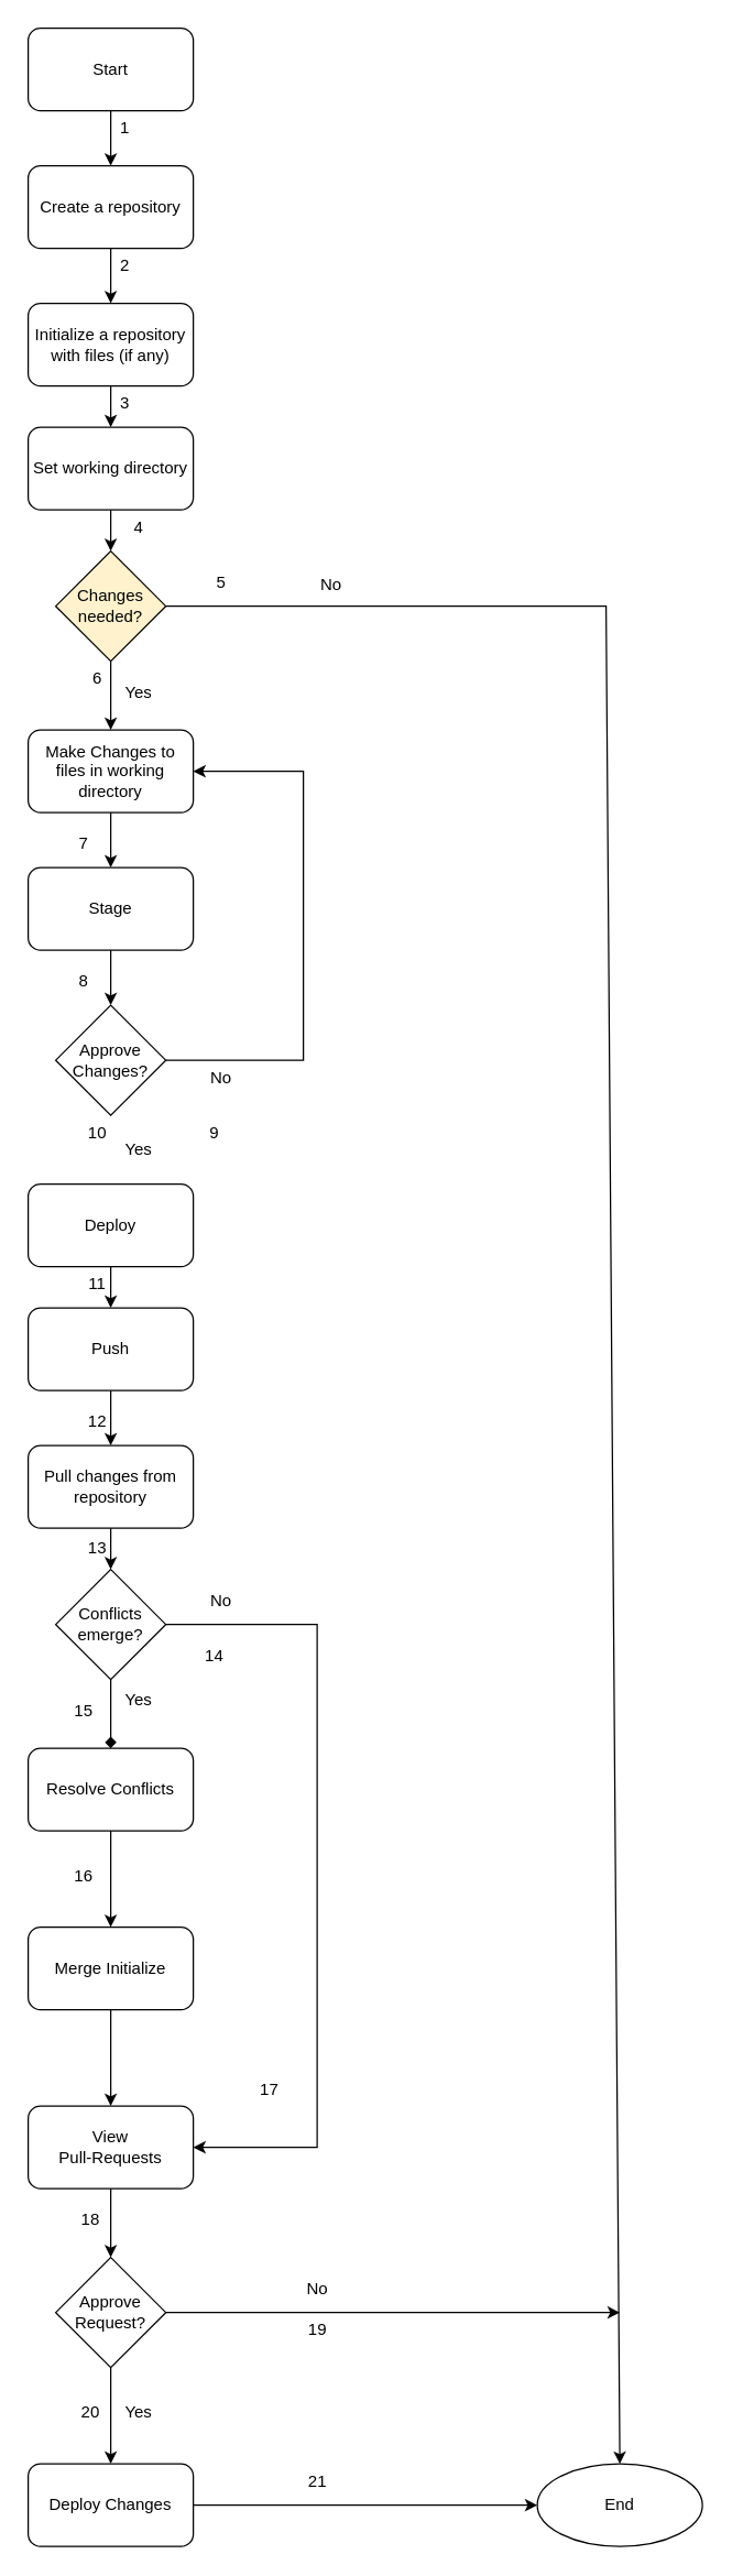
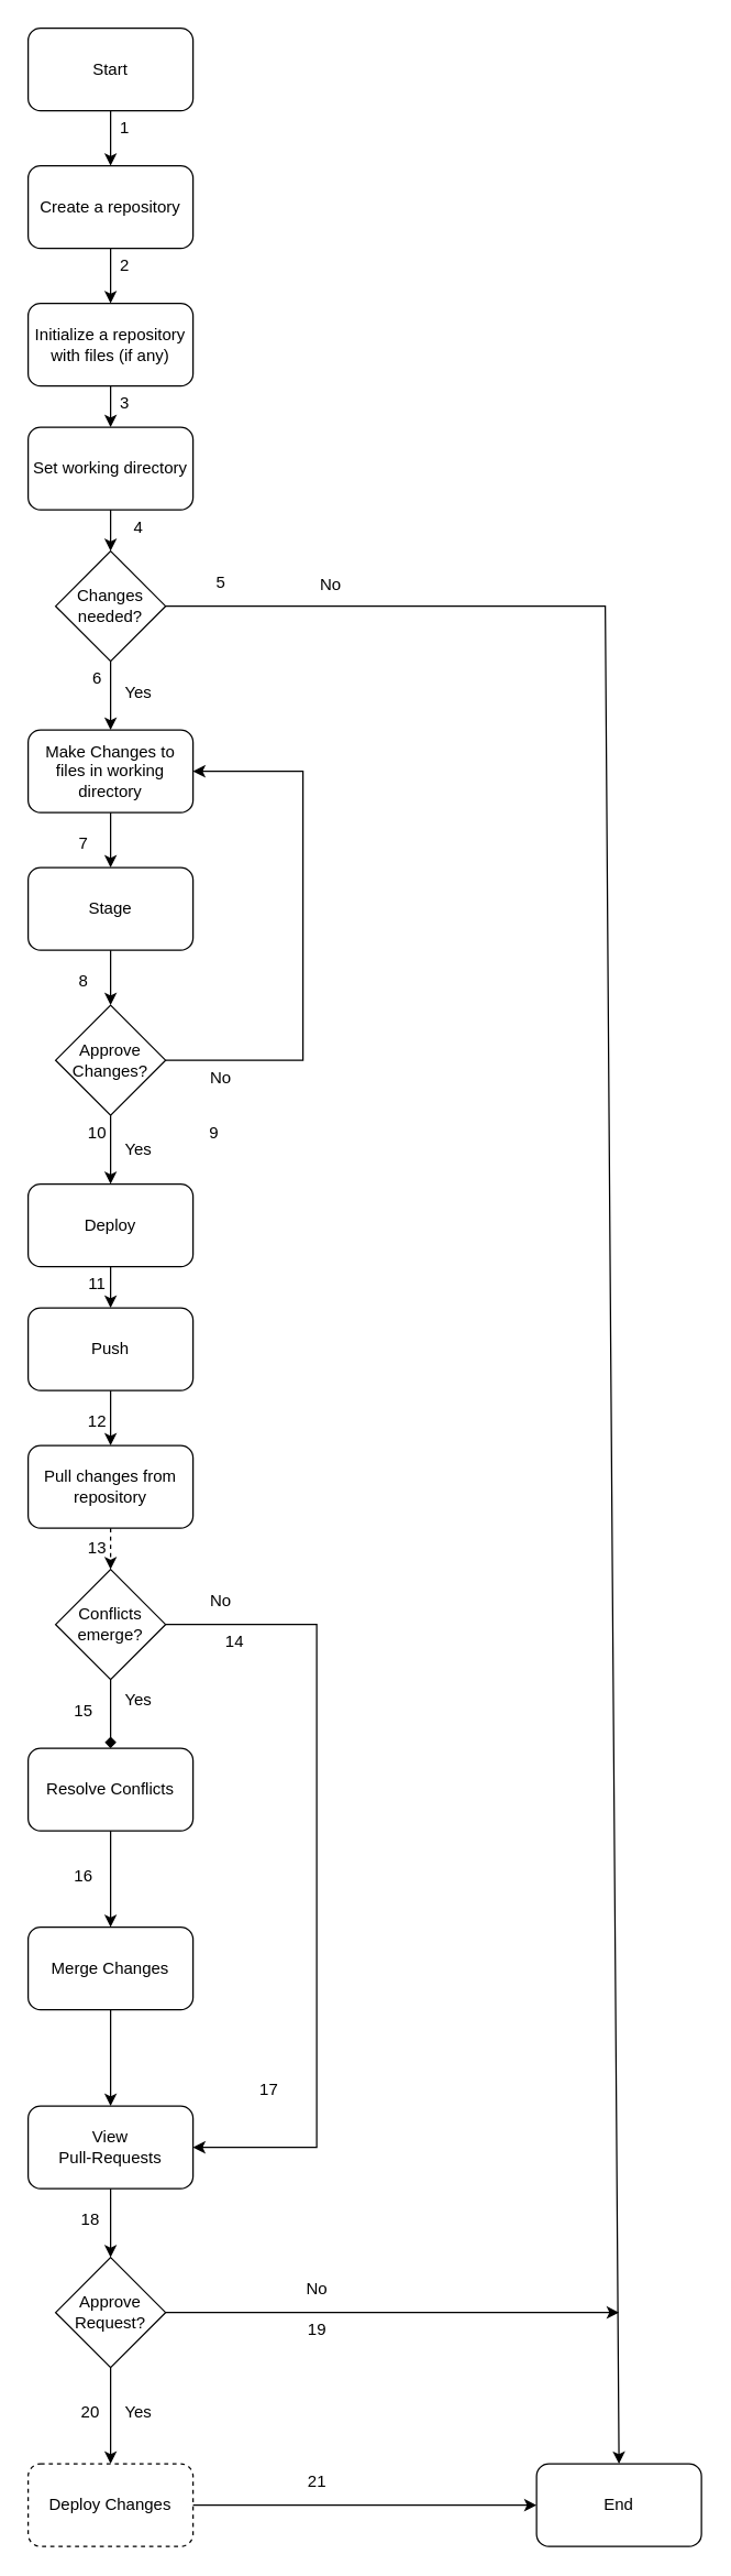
- <mxCell id="10" value="Changes needed?" style="rhombus;whiteSpace=wrap;html=1;fillColor=#fff2cc;" vertex="1" parent="1"><mxGeometry x="40" y="400" width="80" height="80" as="geometry" /></mxCell>
+ <mxCell id="10" value="Changes needed?" style="rhombus;whiteSpace=wrap;html=1;" vertex="1" parent="1"><mxGeometry x="40" y="400" width="80" height="80" as="geometry" /></mxCell>
+ <mxCell id="28" value="" style="endArrow=classic;html=1;rounded=0;exitX=0.5;exitY=1;exitDx=0;exitDy=0;entryX=0.5;entryY=0;entryDx=0;entryDy=0;" edge="1" parent="1" source="20" target="8"><mxGeometry width="50" height="50" relative="1" as="geometry"><mxPoint x="260" y="850" as="sourcePoint" /><mxPoint x="310" y="800" as="targetPoint" /></mxGeometry></mxCell>
- <mxCell id="35" value="" style="endArrow=classic;html=1;rounded=0;exitX=0.5;exitY=1;exitDx=0;exitDy=0;entryX=0.5;entryY=0;entryDx=0;entryDy=0;" edge="1" parent="1" source="21" target="34"><mxGeometry width="50" height="50" relative="1" as="geometry"><mxPoint x="260" y="1170" as="sourcePoint" /><mxPoint x="310" y="1120" as="targetPoint" /></mxGeometry></mxCell>
+ <mxCell id="35" value="" style="endArrow=classic;html=1;rounded=0;exitX=0.5;exitY=1;exitDx=0;exitDy=0;entryX=0.5;entryY=0;entryDx=0;entryDy=0;dashed=1;" edge="1" parent="1" source="21" target="34"><mxGeometry width="50" height="50" relative="1" as="geometry"><mxPoint x="260" y="1170" as="sourcePoint" /><mxPoint x="310" y="1120" as="targetPoint" /></mxGeometry></mxCell>
- <mxCell id="62" value="14" style="text;html=1;align=center;verticalAlign=middle;resizable=0;points=[];autosize=1;strokeColor=none;fillColor=none;" vertex="1" parent="1"><mxGeometry x="135" y="1188" width="40" height="30" as="geometry" /></mxCell>
+ <mxCell id="62" value="14" style="text;html=1;align=center;verticalAlign=middle;resizable=0;points=[];autosize=1;strokeColor=none;fillColor=none;" vertex="1" parent="1"><mxGeometry x="150" y="1178" width="40" height="30" as="geometry" /></mxCell>
- <mxCell id="23" value="Merge Initialize" style="rounded=1;whiteSpace=wrap;html=1;" vertex="1" parent="1"><mxGeometry x="20" y="1400" width="120" height="60" as="geometry" /></mxCell>
+ <mxCell id="23" value="Merge Changes" style="rounded=1;whiteSpace=wrap;html=1;" vertex="1" parent="1"><mxGeometry x="20" y="1400" width="120" height="60" as="geometry" /></mxCell>
- <mxCell id="25" value="Deploy Changes" style="rounded=1;whiteSpace=wrap;html=1;" vertex="1" parent="1"><mxGeometry x="20" y="1790" width="120" height="60" as="geometry" /></mxCell>
+ <mxCell id="25" value="Deploy Changes" style="rounded=1;whiteSpace=wrap;html=1;dashed=1;" vertex="1" parent="1"><mxGeometry x="20" y="1790" width="120" height="60" as="geometry" /></mxCell>
- <mxCell id="26" value="End" style="ellipse;whiteSpace=wrap;html=1;" vertex="1" parent="1"><mxGeometry x="390" y="1790" width="120" height="60" as="geometry" /></mxCell>
+ <mxCell id="26" value="End" style="rounded=1;whiteSpace=wrap;html=1;" vertex="1" parent="1"><mxGeometry x="390" y="1790" width="120" height="60" as="geometry" /></mxCell>
